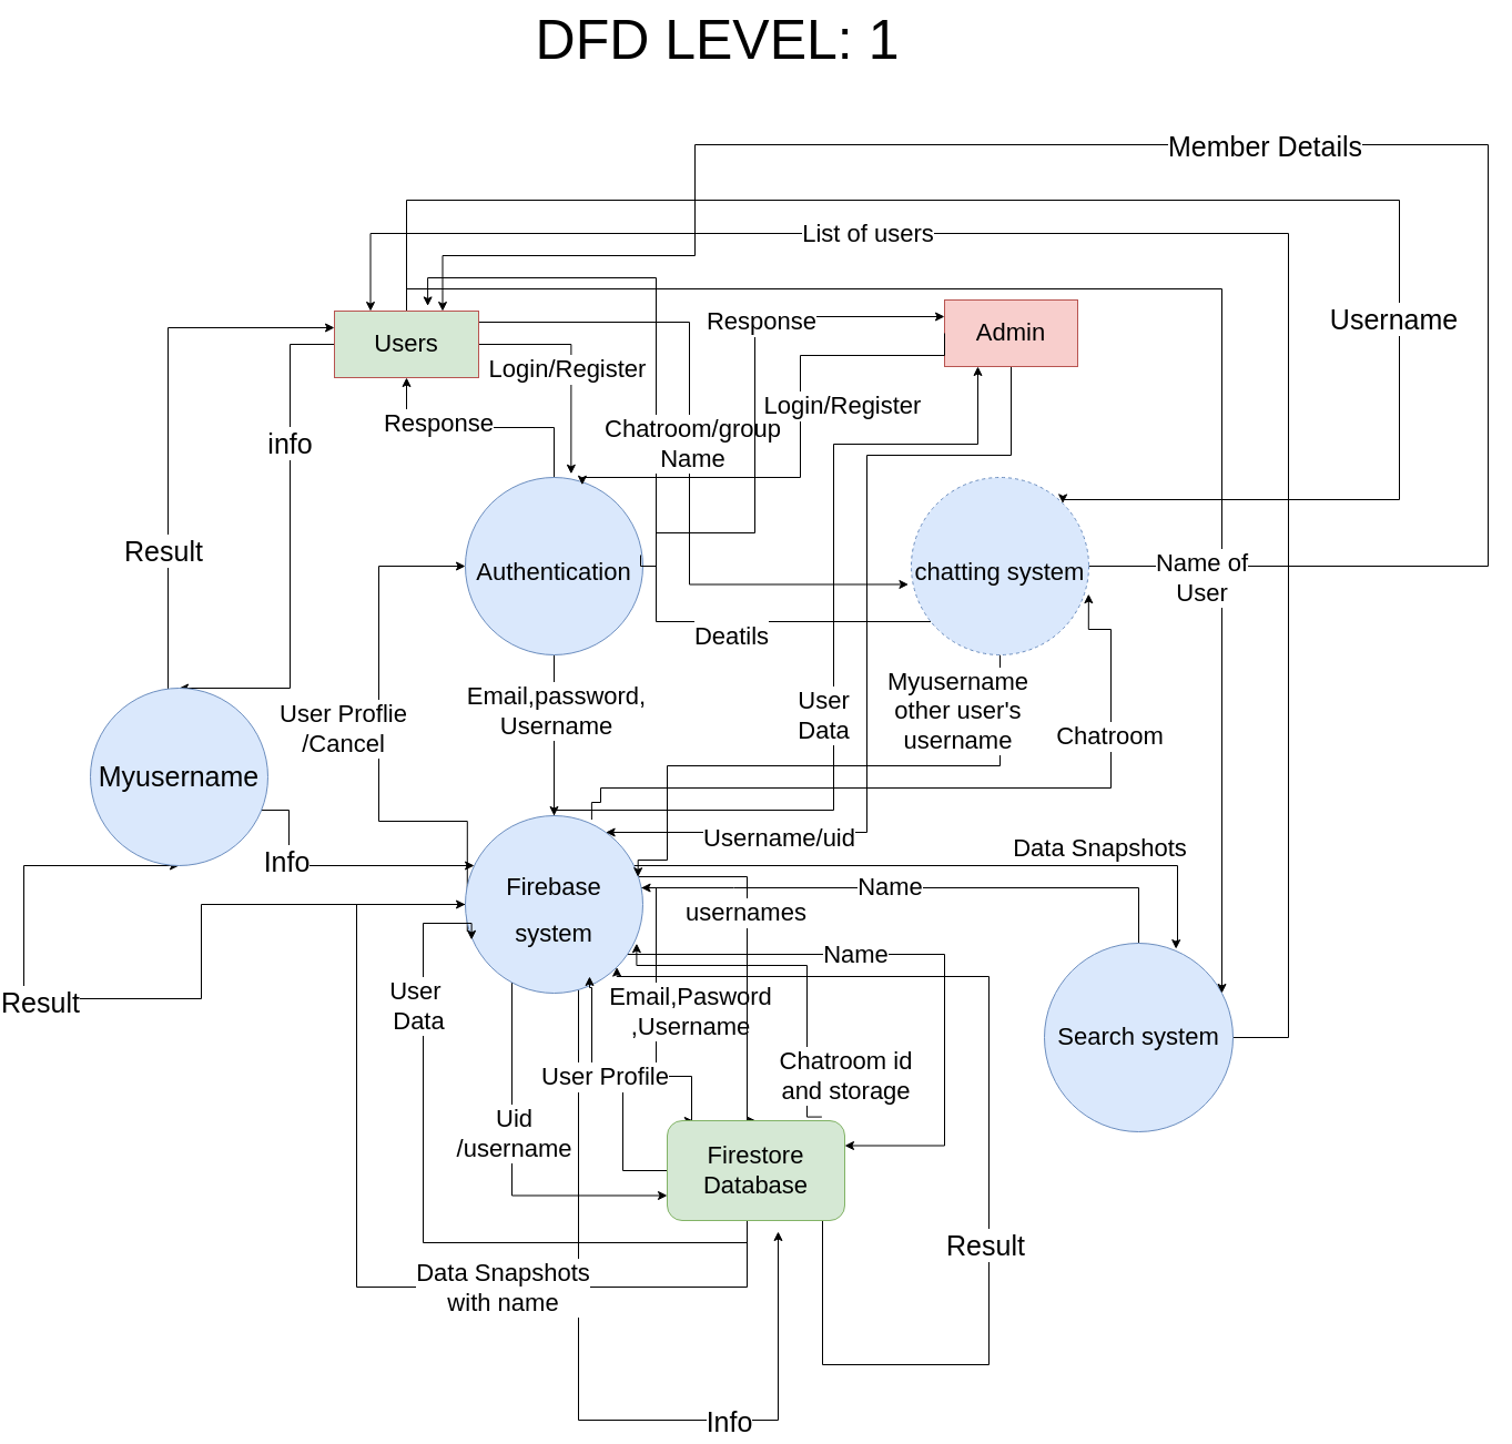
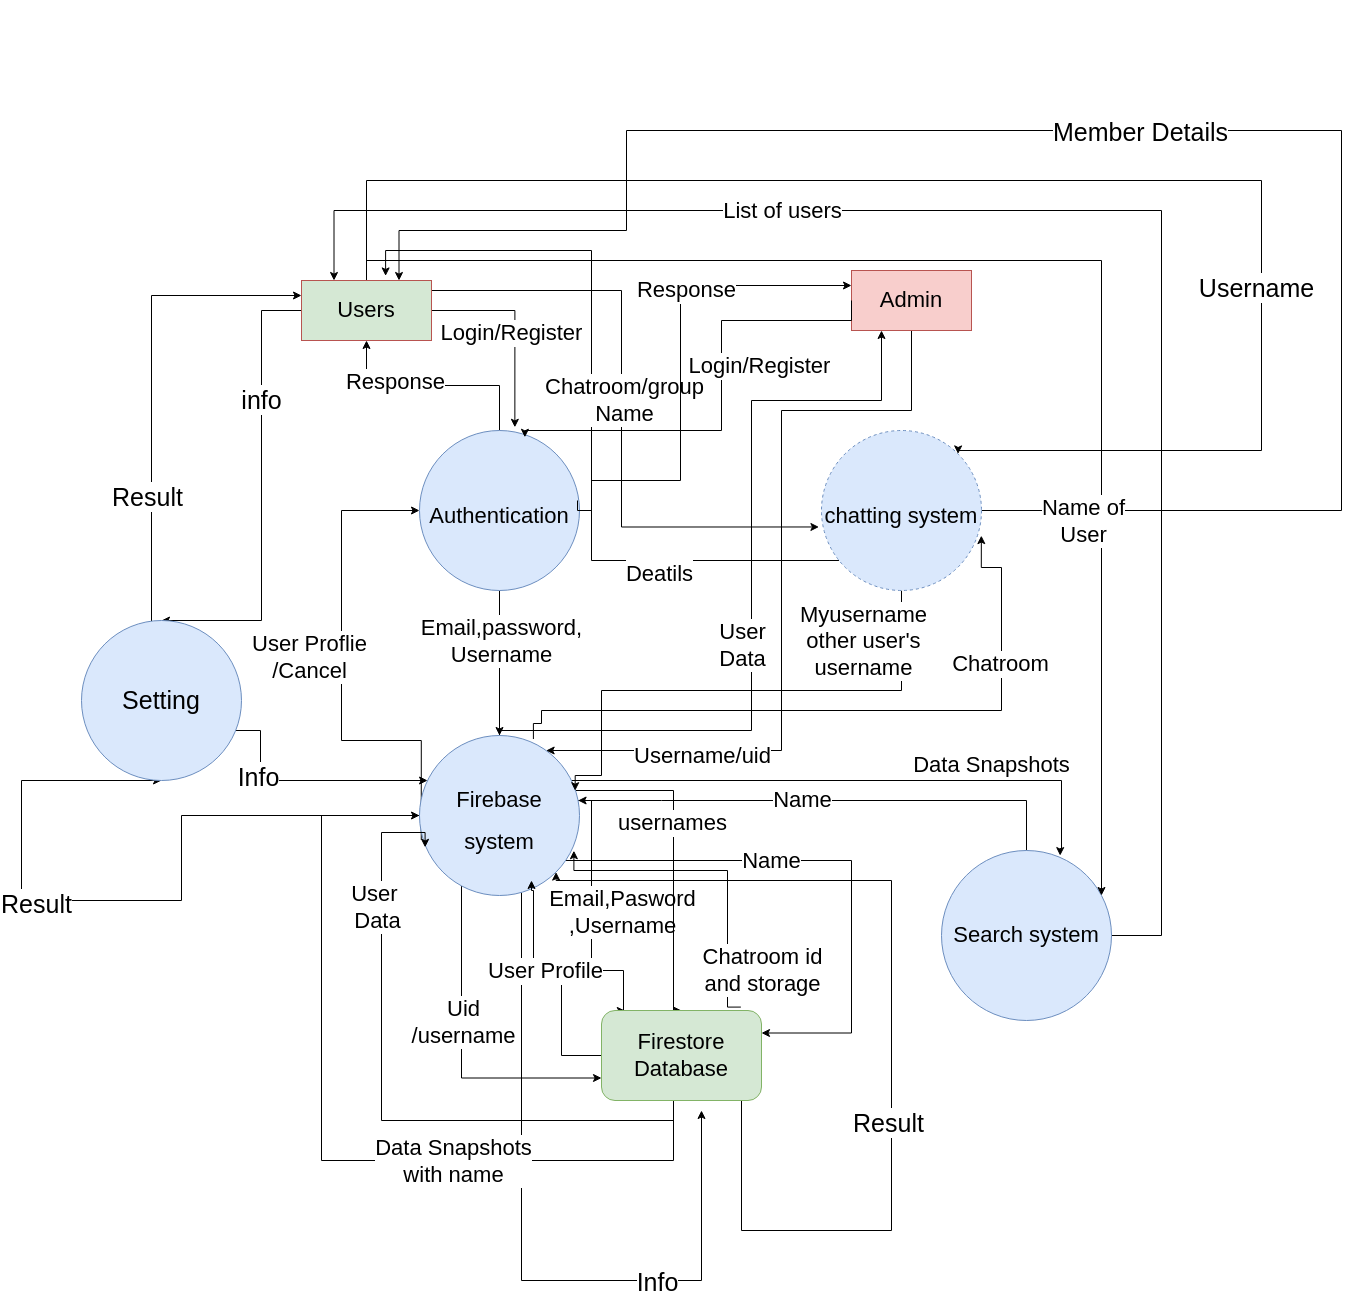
- <mxCell id="2" value="&lt;font style=&quot;font-size: 50px&quot;&gt;DFD LEVEL: 1&lt;/font&gt;" style="text;html=1;align=center;verticalAlign=middle;resizable=0;points=[];autosize=1;strokeColor=none;fillColor=none;" vertex="1" parent="1"><mxGeometry x="475" y="20" width="340" height="30" as="geometry" /></mxCell>
- <mxCell id="74" value="&lt;font style=&quot;font-size: 25px&quot;&gt;Myusername&lt;/font&gt;" style="ellipse;whiteSpace=wrap;html=1;aspect=fixed;fontSize=22;fillColor=#dae8fc;strokeColor=#6c8ebf;" vertex="1" parent="1"><mxGeometry x="80" y="620" width="160" height="160" as="geometry" /></mxCell>
+ <mxCell id="74" value="&lt;font style=&quot;font-size: 25px&quot;&gt;Setting&lt;/font&gt;" style="ellipse;whiteSpace=wrap;html=1;aspect=fixed;fontSize=22;fillColor=#dae8fc;strokeColor=#6c8ebf;" vertex="1" parent="1"><mxGeometry x="80" y="620" width="160" height="160" as="geometry" /></mxCell>
